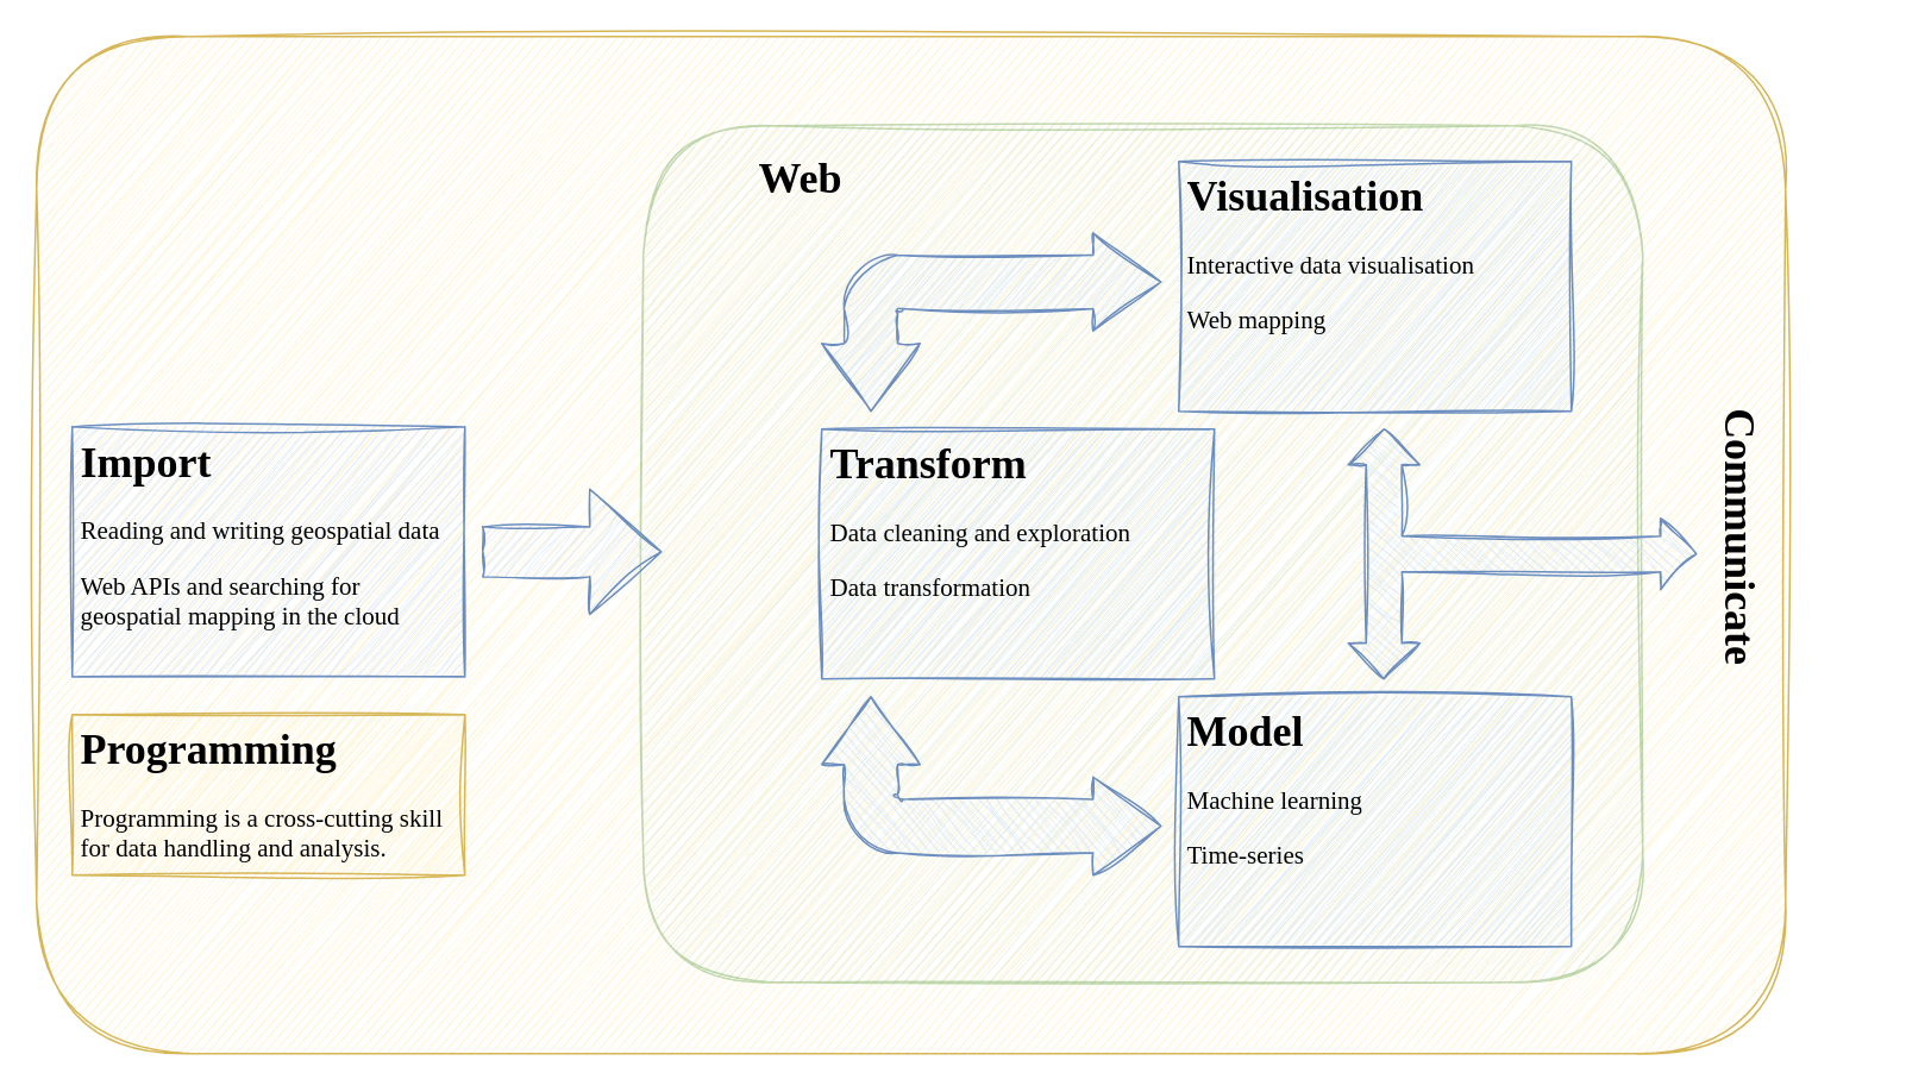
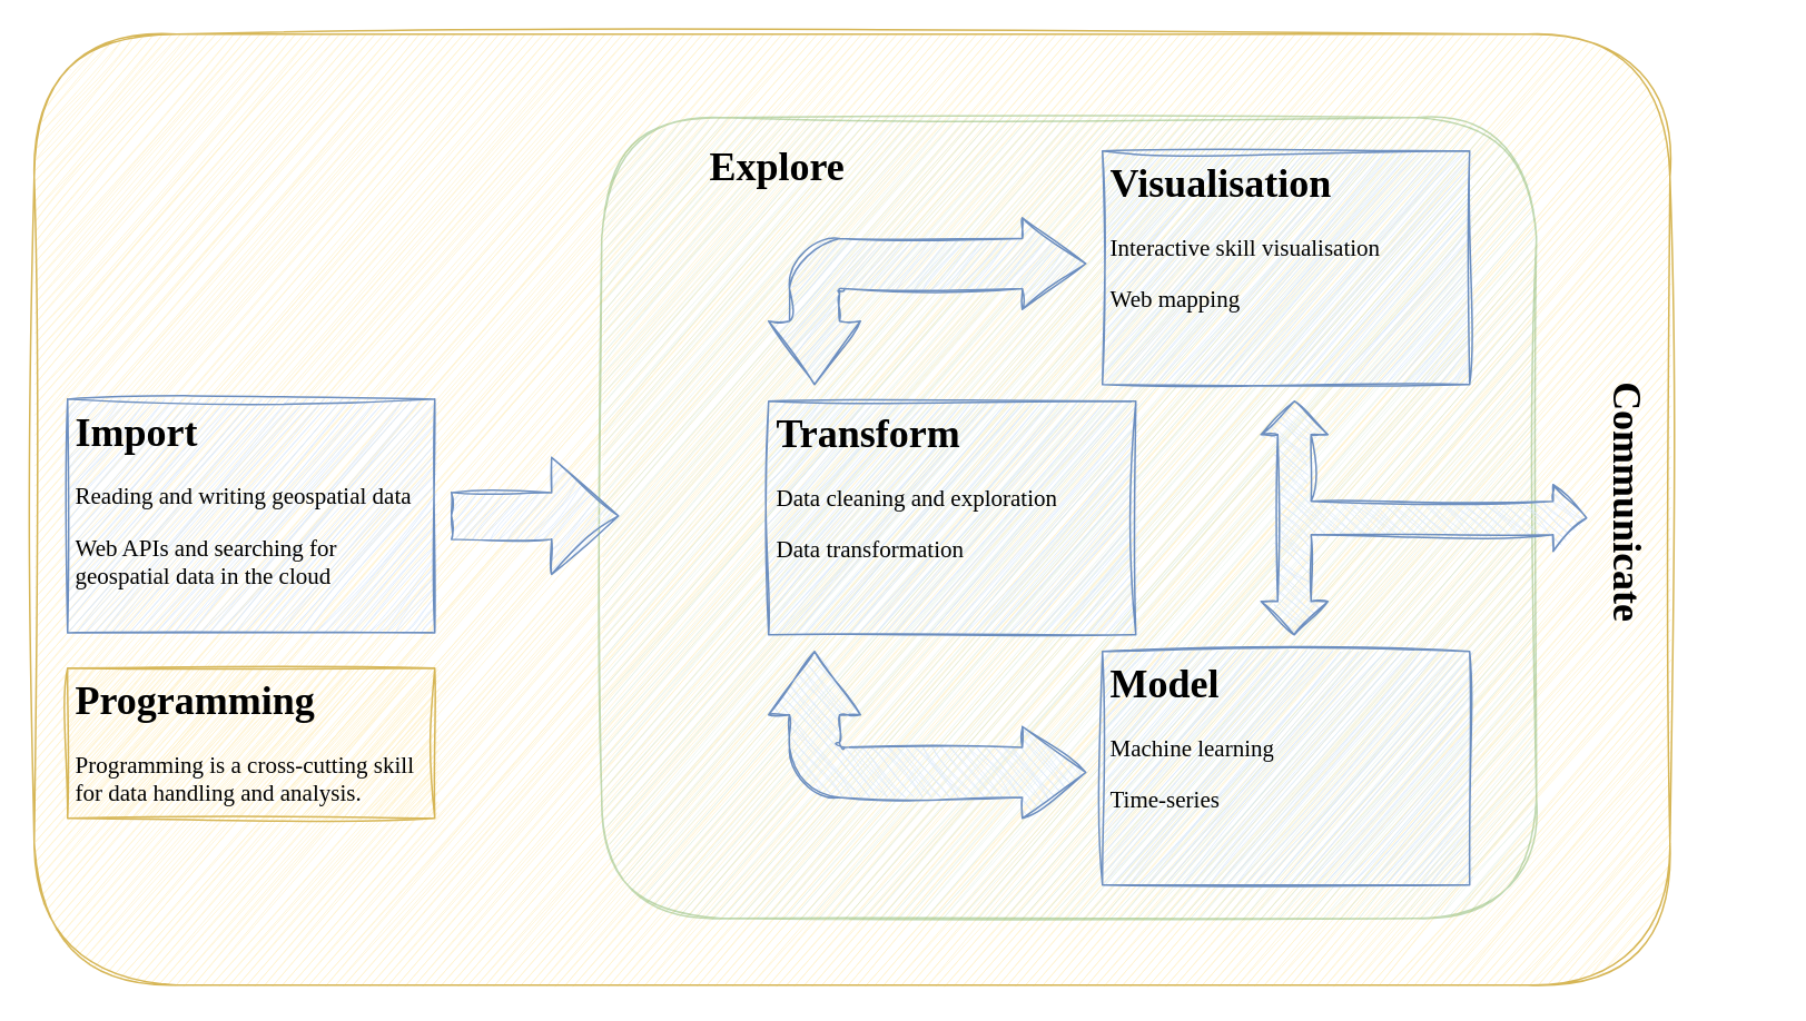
- <mxCell id="12" value="&lt;h1&gt;Web&lt;/h1&gt;" style="text;html=1;strokeColor=none;fillColor=none;spacing=5;spacingTop=-20;whiteSpace=wrap;overflow=hidden;rounded=0;sketch=1;curveFitting=1;jiggle=2;fontFamily=Comic Sans MS;" parent="1" vertex="1"><mxGeometry x="420" y="80" width="100" height="40" as="geometry" /></mxCell>
+ <mxCell id="12" value="&lt;h1&gt;Explore&lt;/h1&gt;" style="text;html=1;strokeColor=none;fillColor=none;spacing=5;spacingTop=-20;whiteSpace=wrap;overflow=hidden;rounded=0;sketch=1;curveFitting=1;jiggle=2;fontFamily=Comic Sans MS;" parent="1" vertex="1"><mxGeometry x="420" y="80" width="100" height="40" as="geometry" /></mxCell>
- <mxCell id="6" value="&lt;h1&gt;Visualisation&lt;/h1&gt;&lt;p style=&quot;font-size: 14px&quot;&gt;&lt;font style=&quot;font-size: 14px&quot;&gt;Interactive data visualisation&lt;/font&gt;&lt;/p&gt;&lt;p style=&quot;font-size: 14px&quot;&gt;&lt;font style=&quot;font-size: 14px&quot;&gt;Web mapping&lt;/font&gt;&lt;/p&gt;" style="text;html=1;strokeColor=#6c8ebf;fillColor=#dae8fc;spacing=5;spacingTop=-20;whiteSpace=wrap;overflow=hidden;rounded=0;sketch=1;curveFitting=1;jiggle=2;fontFamily=Comic Sans MS;" parent="1" vertex="1"><mxGeometry x="660" y="90" width="220" height="140" as="geometry" /></mxCell>
+ <mxCell id="6" value="&lt;h1&gt;Visualisation&lt;/h1&gt;&lt;p style=&quot;font-size: 14px&quot;&gt;&lt;font style=&quot;font-size: 14px&quot;&gt;Interactive skill visualisation&lt;/font&gt;&lt;/p&gt;&lt;p style=&quot;font-size: 14px&quot;&gt;&lt;font style=&quot;font-size: 14px&quot;&gt;Web mapping&lt;/font&gt;&lt;/p&gt;" style="text;html=1;strokeColor=#6c8ebf;fillColor=#dae8fc;spacing=5;spacingTop=-20;whiteSpace=wrap;overflow=hidden;rounded=0;sketch=1;curveFitting=1;jiggle=2;fontFamily=Comic Sans MS;" parent="1" vertex="1"><mxGeometry x="660" y="90" width="220" height="140" as="geometry" /></mxCell>
- <mxCell id="4" value="&lt;h1&gt;Import&lt;/h1&gt;&lt;p style=&quot;font-size: 14px&quot;&gt;&lt;font style=&quot;font-size: 14px&quot;&gt;Reading and writing geospatial data&lt;/font&gt;&lt;/p&gt;&lt;p style=&quot;font-size: 14px&quot;&gt;&lt;font style=&quot;font-size: 14px&quot;&gt;Web APIs and searching for geospatial mapping in the cloud&lt;/font&gt;&lt;/p&gt;" style="text;html=1;strokeColor=#6c8ebf;fillColor=#dae8fc;spacing=5;spacingTop=-20;whiteSpace=wrap;overflow=hidden;rounded=0;sketch=1;curveFitting=1;jiggle=2;fontFamily=Comic Sans MS;" parent="1" vertex="1"><mxGeometry x="40" y="238.75" width="220" height="140" as="geometry" /></mxCell>
+ <mxCell id="4" value="&lt;h1&gt;Import&lt;/h1&gt;&lt;p style=&quot;font-size: 14px&quot;&gt;&lt;font style=&quot;font-size: 14px&quot;&gt;Reading and writing geospatial data&lt;/font&gt;&lt;/p&gt;&lt;p style=&quot;font-size: 14px&quot;&gt;&lt;font style=&quot;font-size: 14px&quot;&gt;Web APIs and searching for geospatial data in the cloud&lt;/font&gt;&lt;/p&gt;" style="text;html=1;strokeColor=#6c8ebf;fillColor=#dae8fc;spacing=5;spacingTop=-20;whiteSpace=wrap;overflow=hidden;rounded=0;sketch=1;curveFitting=1;jiggle=2;fontFamily=Comic Sans MS;" parent="1" vertex="1"><mxGeometry x="40" y="238.75" width="220" height="140" as="geometry" /></mxCell>
